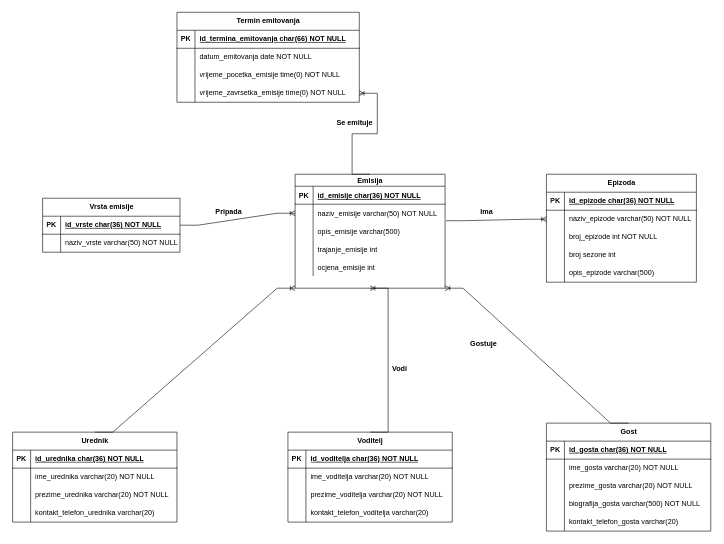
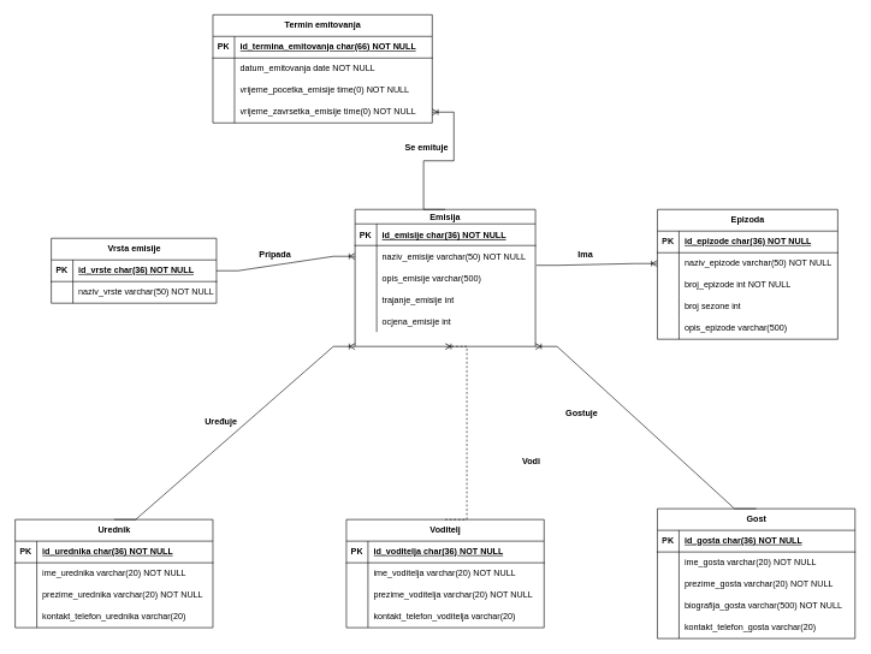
+ <mxCell id="105" value="&lt;b&gt;Uređuje&lt;/b&gt;" style="text;html=1;align=center;verticalAlign=middle;resizable=0;points=[];autosize=1;strokeColor=none;fillColor=none;" vertex="1" parent="1"><mxGeometry x="270" y="570" width="70" height="30" as="geometry" /></mxCell>
- <mxCell id="106" value="&lt;b&gt;Vodi&lt;/b&gt;" style="text;html=1;align=center;verticalAlign=middle;resizable=0;points=[];autosize=1;strokeColor=none;fillColor=none;" vertex="1" parent="1"><mxGeometry x="640" y="600" width="50" height="30" as="geometry" /></mxCell>
+ <mxCell id="106" value="&lt;b&gt;Vodi&lt;/b&gt;" style="text;html=1;align=center;verticalAlign=middle;resizable=0;points=[];autosize=1;strokeColor=none;fillColor=none;" vertex="1" parent="1"><mxGeometry x="710" y="625" width="50" height="30" as="geometry" /></mxCell>
- <mxCell id="85" value="" style="edgeStyle=entityRelationEdgeStyle;fontSize=12;html=1;endArrow=ERoneToMany;rounded=0;exitX=0.5;exitY=0;exitDx=0;exitDy=0;entryX=0.5;entryY=1;entryDx=0;entryDy=0;" edge="1" parent="1" source="56" target="2"><mxGeometry width="100" height="100" relative="1" as="geometry"><mxPoint x="570" y="660" as="sourcePoint" /><mxPoint x="616" y="500" as="targetPoint" /></mxGeometry></mxCell>
+ <mxCell id="85" value="" style="edgeStyle=entityRelationEdgeStyle;fontSize=12;html=1;endArrow=ERoneToMany;rounded=0;exitX=0.5;exitY=0;exitDx=0;exitDy=0;entryX=0.5;entryY=1;entryDx=0;entryDy=0;dashed=1;" edge="1" parent="1" source="56" target="2"><mxGeometry width="100" height="100" relative="1" as="geometry"><mxPoint x="570" y="660" as="sourcePoint" /><mxPoint x="616" y="500" as="targetPoint" /></mxGeometry></mxCell>
